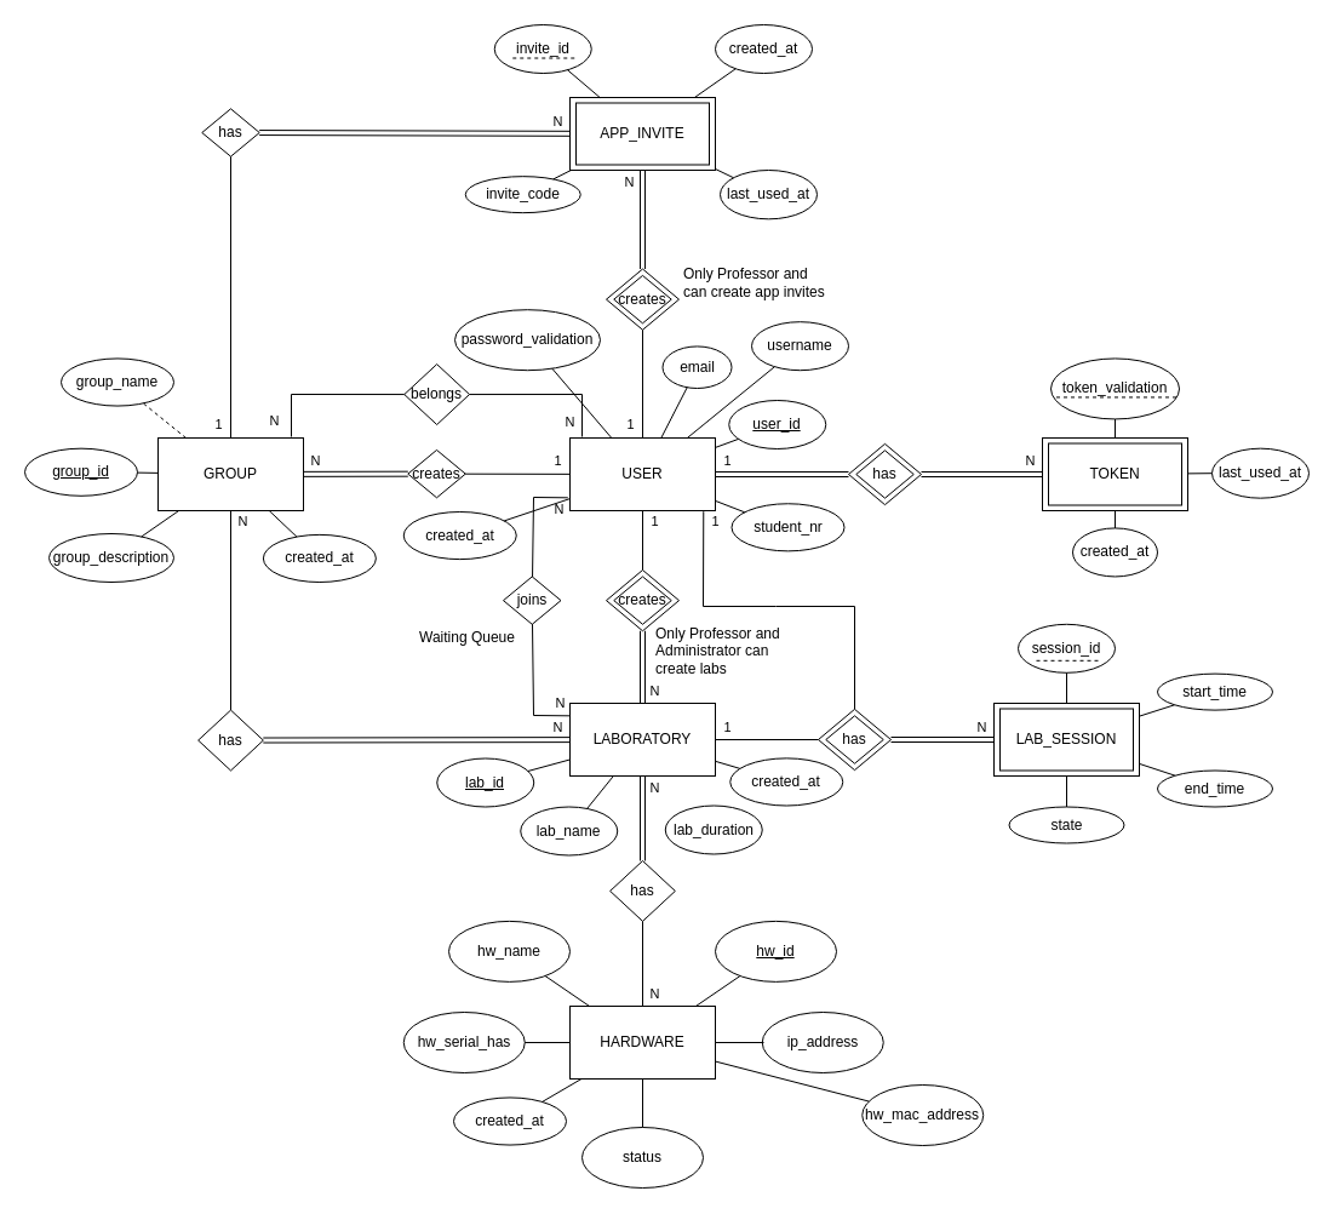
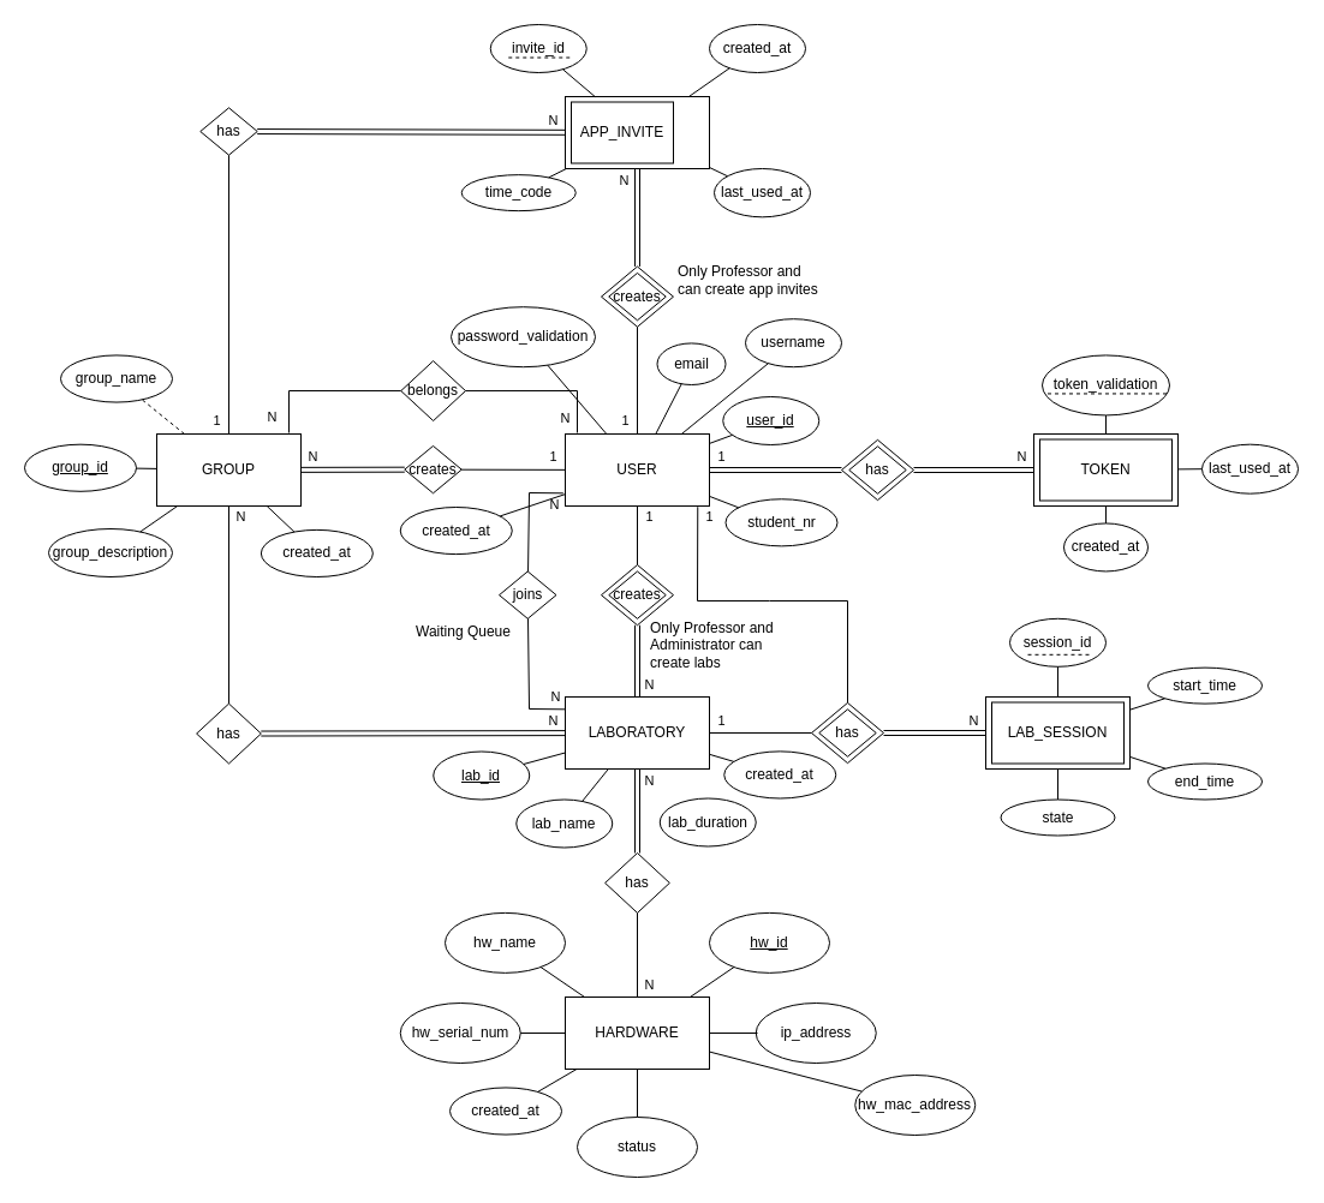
- <mxCell id="10" value="APP_INVITE" style="rounded=0;whiteSpace=wrap;html=1;" parent="1" vertex="1"><mxGeometry x="475" y="84.5" width="110" height="51" as="geometry" /></mxCell>
+ <mxCell id="10" value="APP_INVITE" style="rounded=0;whiteSpace=wrap;html=1;" parent="1" vertex="1"><mxGeometry x="475" y="84.5" width="85" height="51" as="geometry" /></mxCell>
- <mxCell id="47" value="invite_code" style="ellipse;whiteSpace=wrap;html=1;fontStyle=0" parent="1" vertex="1"><mxGeometry x="383.75" y="145.15" width="95" height="30" as="geometry" /></mxCell>
+ <mxCell id="47" value="time_code" style="ellipse;whiteSpace=wrap;html=1;fontStyle=0" parent="1" vertex="1"><mxGeometry x="383.75" y="145.15" width="95" height="30" as="geometry" /></mxCell>
- <mxCell id="68" value="&lt;span&gt;hw_serial_has&lt;/span&gt;" style="ellipse;whiteSpace=wrap;html=1;fontStyle=0" parent="1" vertex="1"><mxGeometry x="332.75" y="835" width="100" height="50" as="geometry" /></mxCell>
+ <mxCell id="68" value="&lt;span&gt;hw_serial_num&lt;/span&gt;" style="ellipse;whiteSpace=wrap;html=1;fontStyle=0" parent="1" vertex="1"><mxGeometry x="332.75" y="835" width="100" height="50" as="geometry" /></mxCell>
